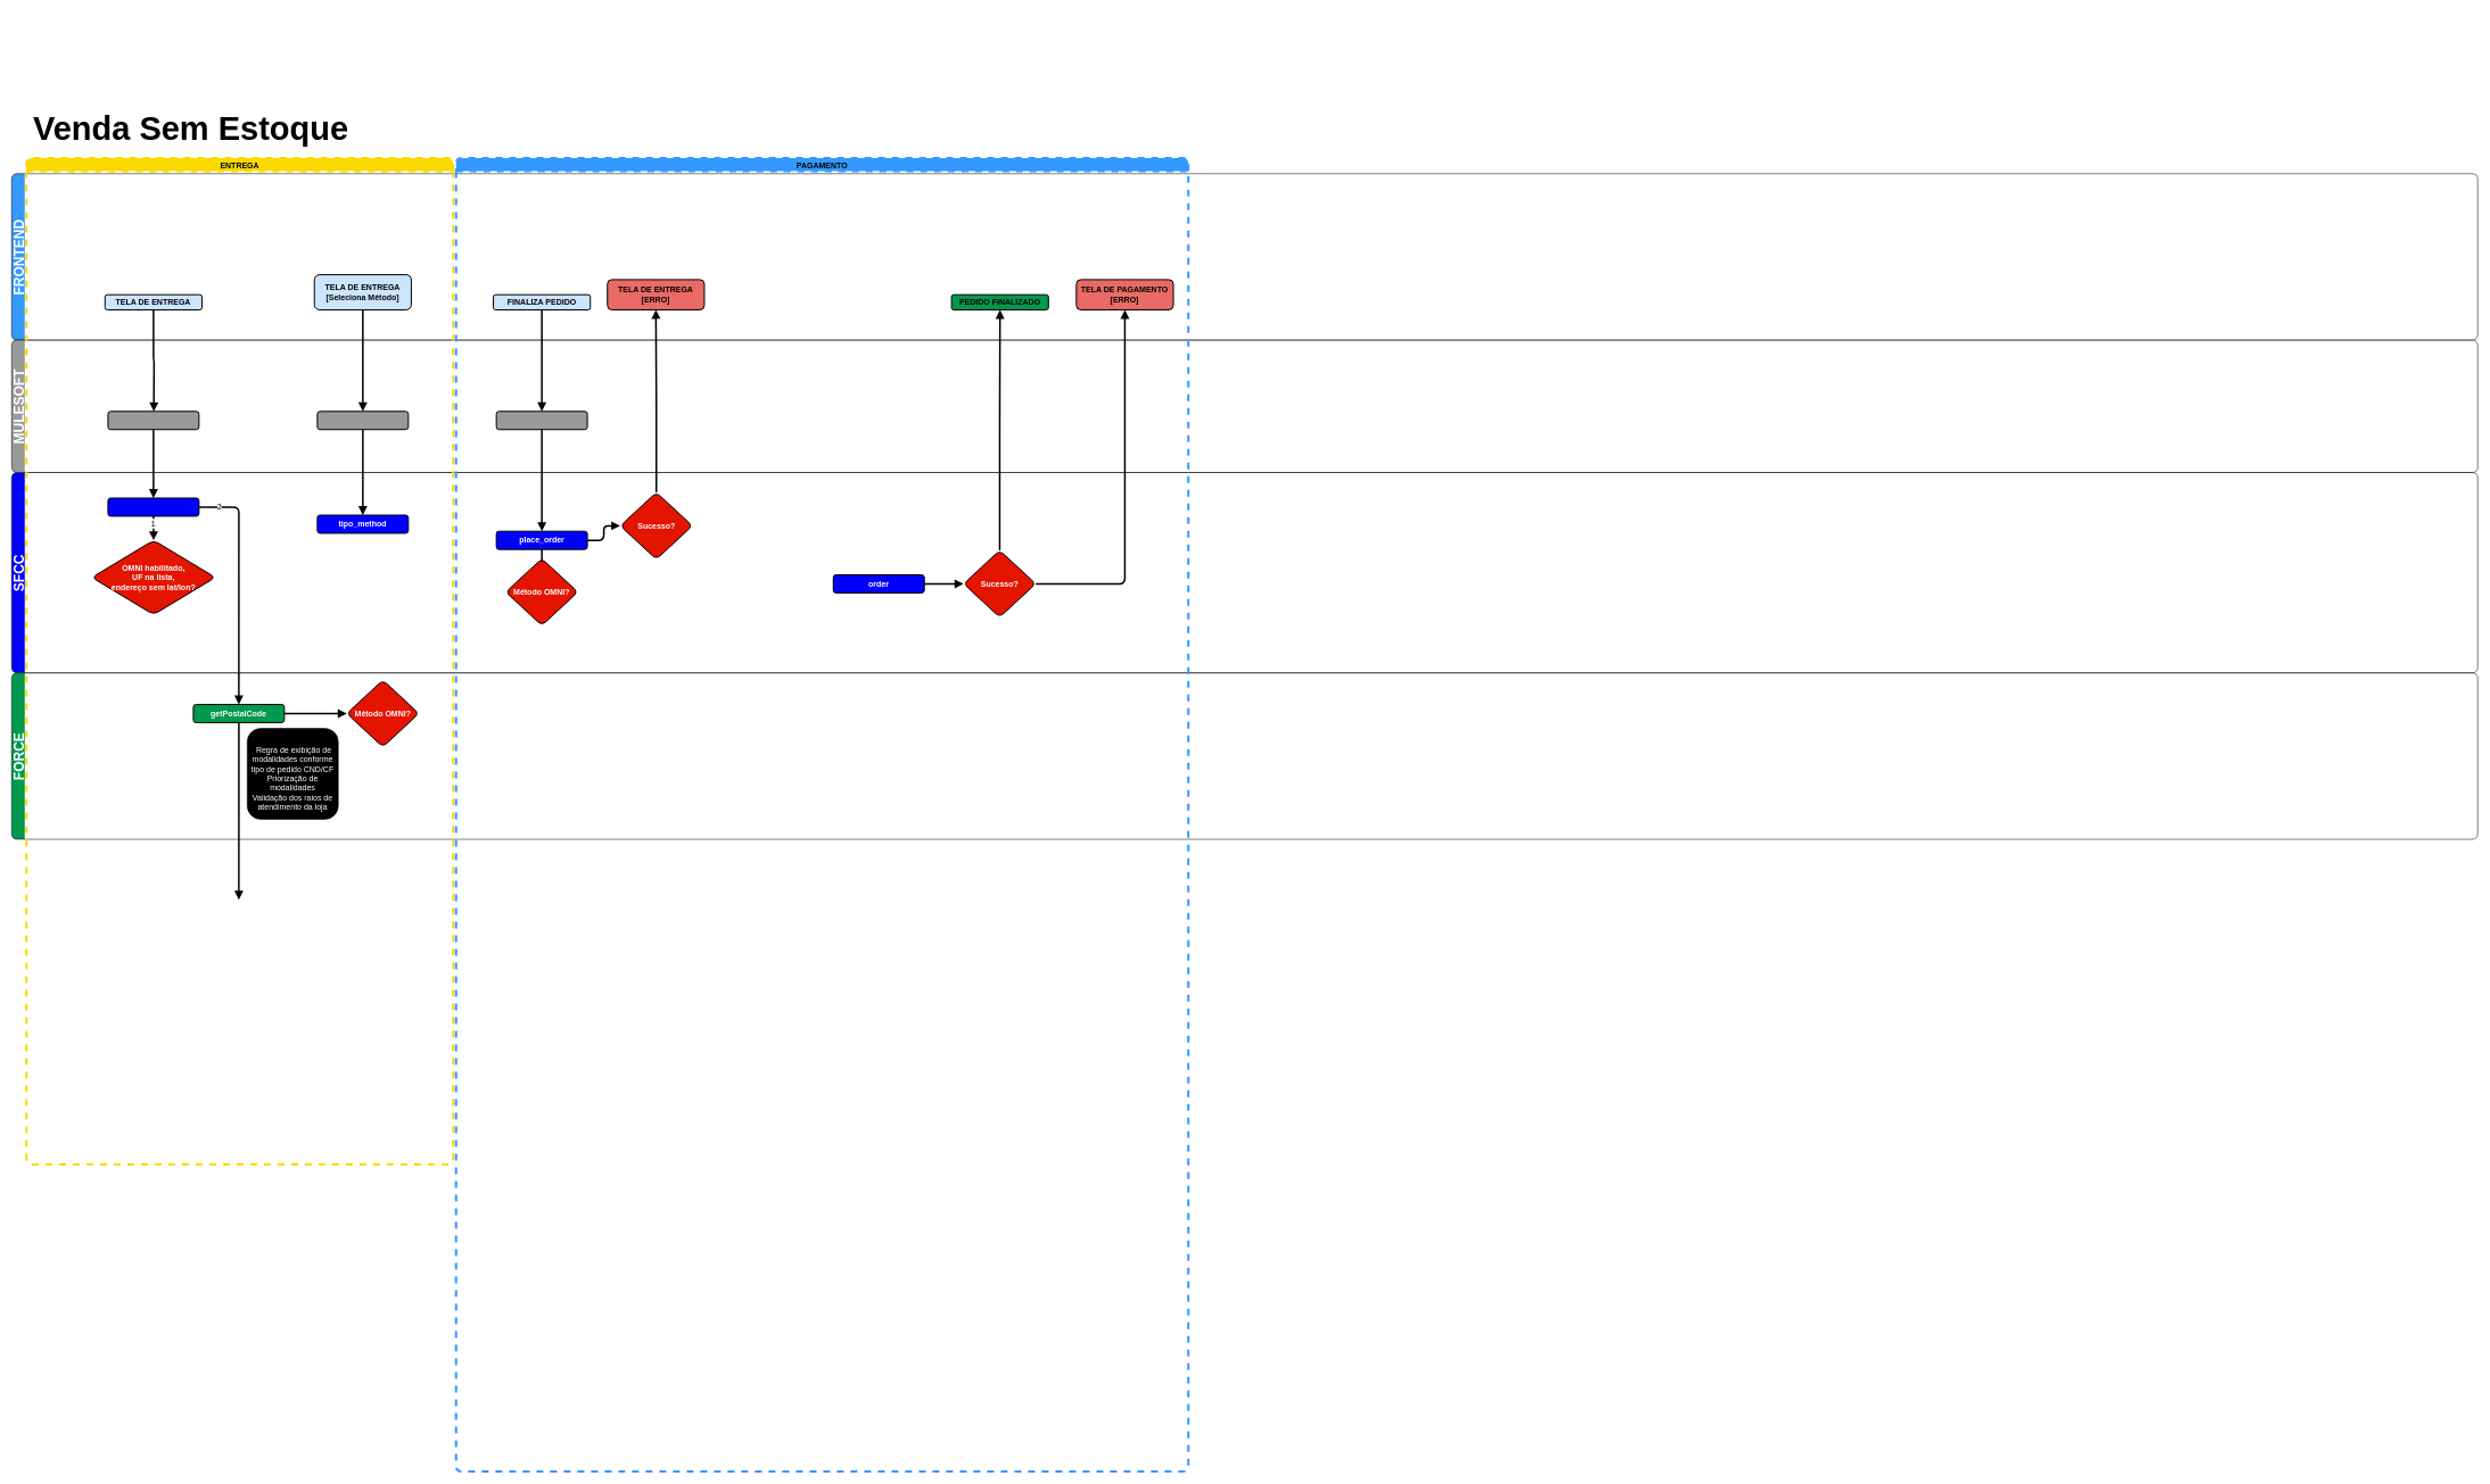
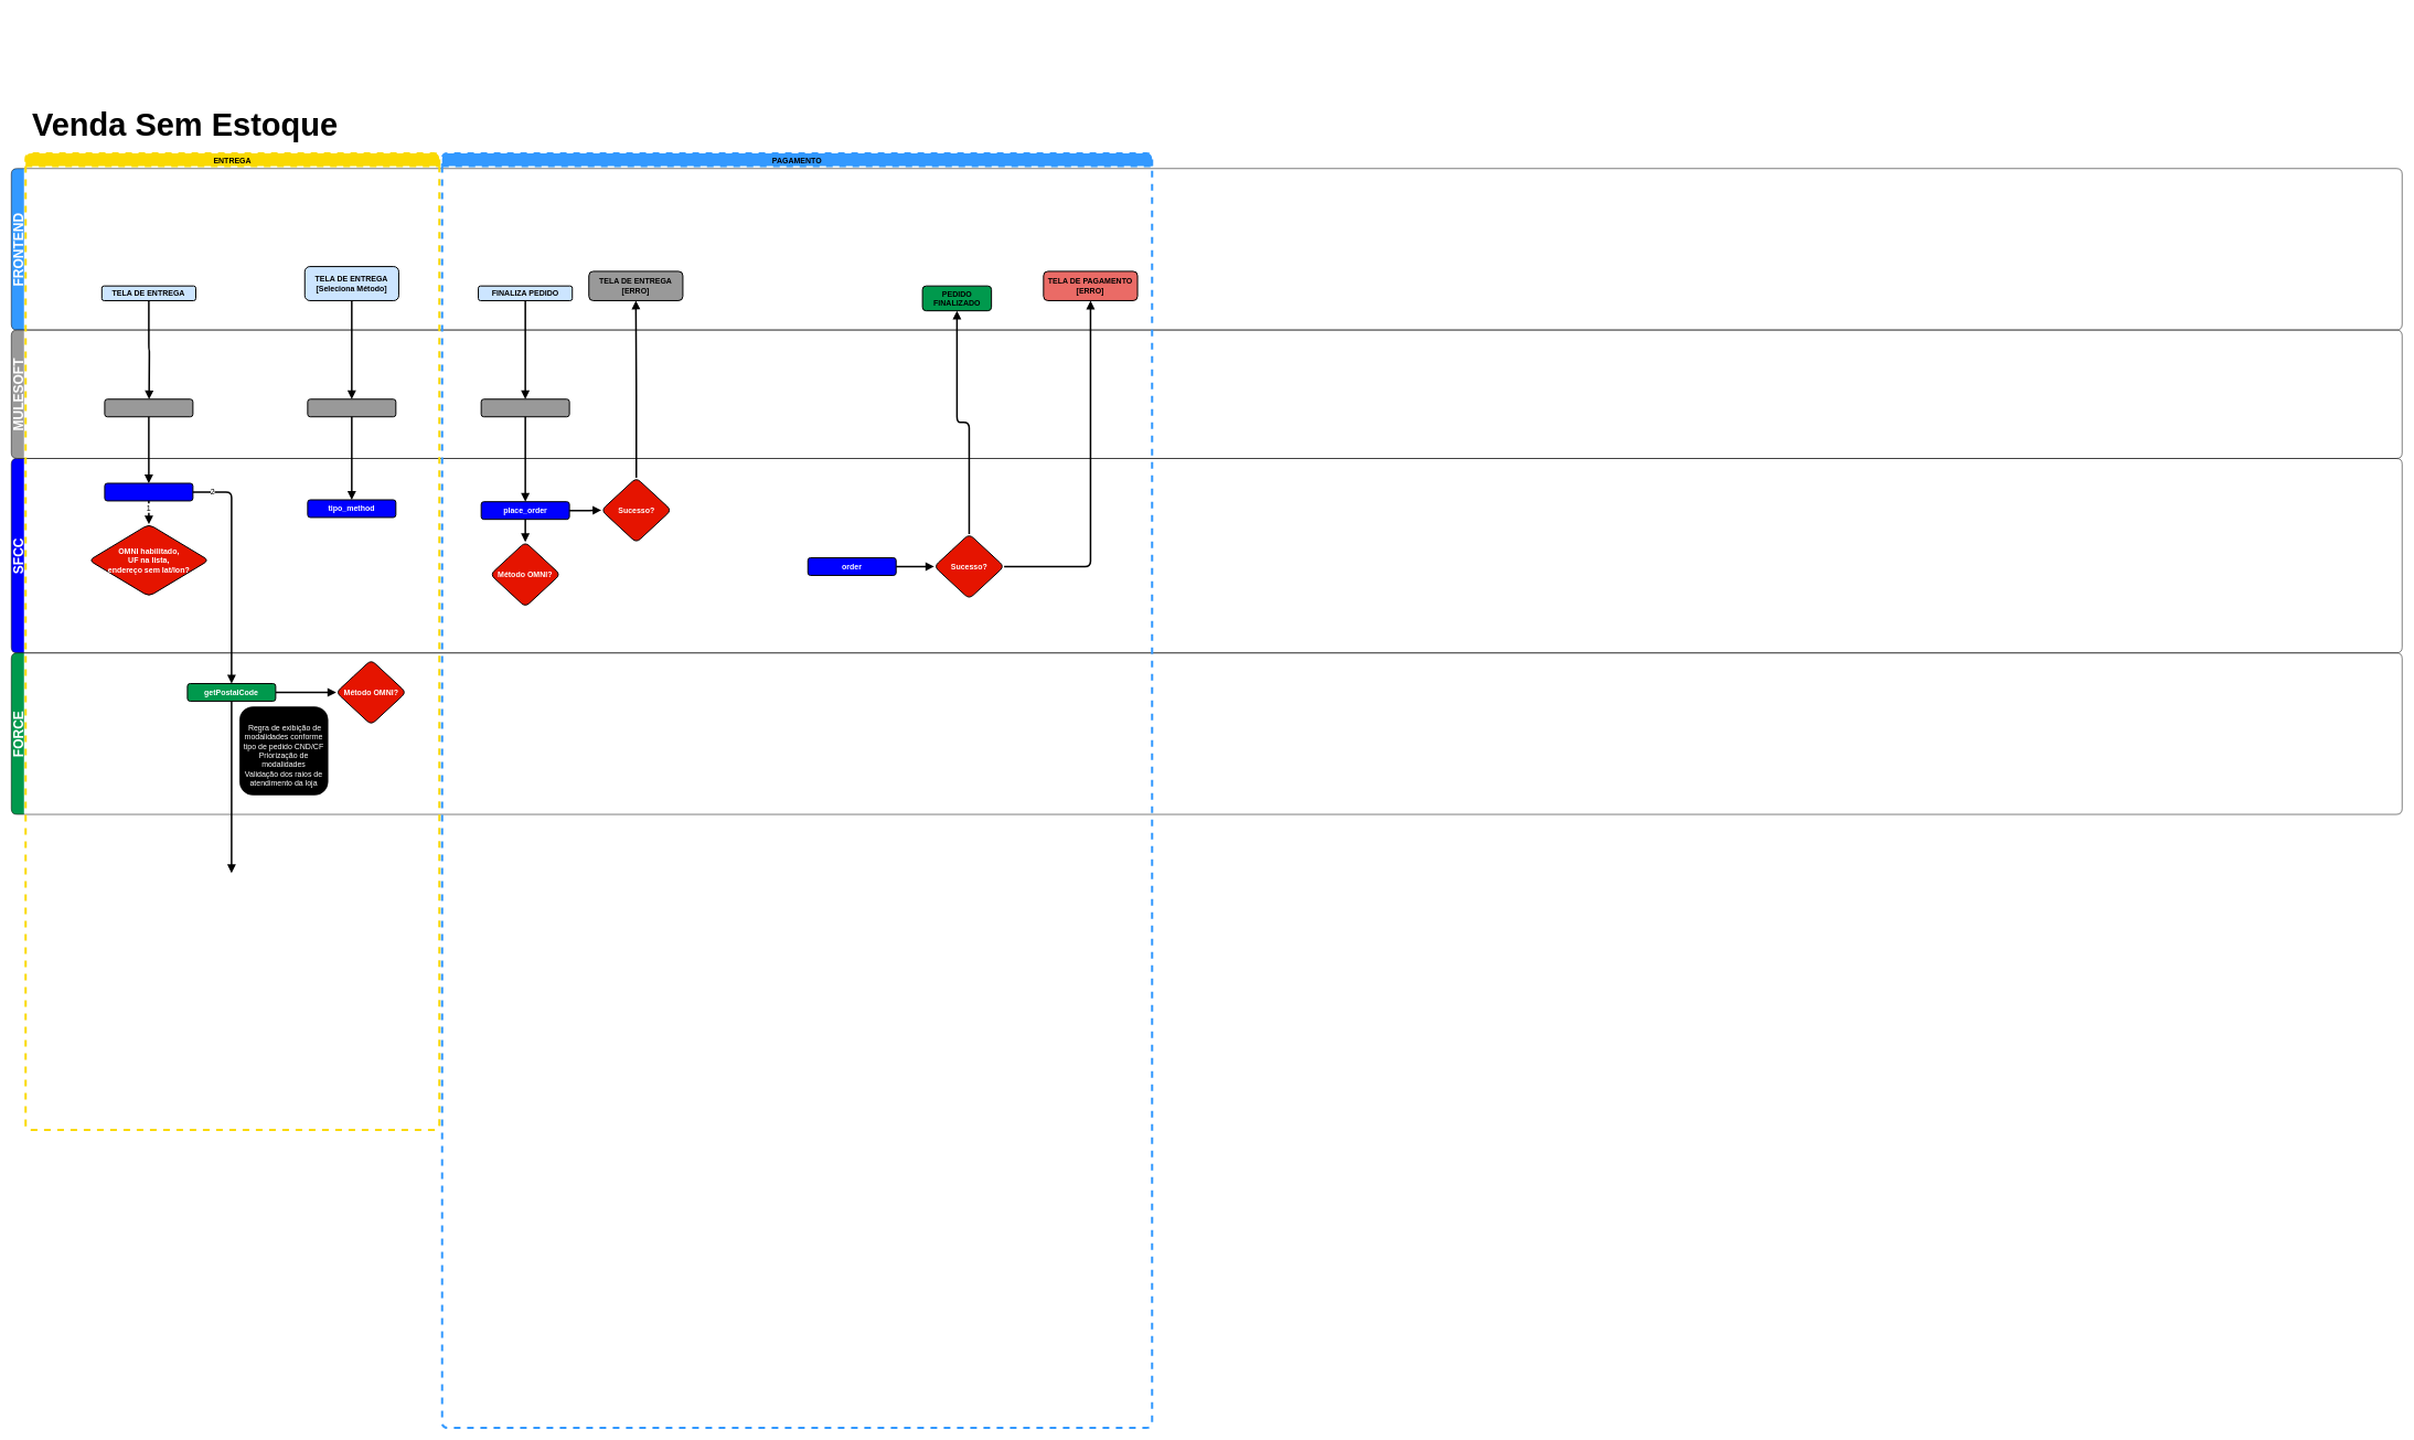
- <mxCell id="8" value="TELA DE ENTREGA&lt;br&gt;[ERRO]" style="rounded=1;whiteSpace=wrap;html=1;labelBackgroundColor=none;fontColor=#000000;fillColor=#EA6B66;strokeColor=default;strokeWidth=2;fontSize=14;fontStyle=1" parent="4" vertex="1"><mxGeometry x="1047" y="186.333" width="170.37" height="53.11" as="geometry" /></mxCell>
+ <mxCell id="8" value="TELA DE ENTREGA&lt;br&gt;[ERRO]" style="rounded=1;whiteSpace=wrap;html=1;labelBackgroundColor=none;fontColor=#000000;fillColor=#999999;strokeColor=default;strokeWidth=2;fontSize=14;fontStyle=1;" parent="4" vertex="1"><mxGeometry x="1047" y="186.333" width="170.37" height="53.11" as="geometry" /></mxCell>
- <mxCell id="43" value="PEDIDO FINALIZADO" style="rounded=1;whiteSpace=wrap;html=1;labelBackgroundColor=none;fontColor=#000000;fillColor=#00994D;strokeColor=default;strokeWidth=2;fontSize=14;fontStyle=1" parent="1" vertex="1"><mxGeometry x="1671.773" y="517.328" width="170.366" height="26.605" as="geometry" /></mxCell>
+ <mxCell id="43" value="PEDIDO FINALIZADO" style="rounded=1;whiteSpace=wrap;html=1;labelBackgroundColor=none;fontColor=#000000;fillColor=#00994D;strokeColor=default;strokeWidth=2;fontSize=14;fontStyle=1" parent="1" vertex="1"><mxGeometry x="1671.773" y="517.328" width="125" height="45" as="geometry" /></mxCell>
- <mxCell id="14" value="place_order" style="rounded=1;whiteSpace=wrap;html=1;fontFamily=Helvetica;fontSize=14;fontColor=#ffffff;align=center;fillColor=#0000FF;strokeColor=default;strokeWidth=2;fontStyle=1" parent="9" vertex="1"><mxGeometry x="851.829" y="103.392" width="159.914" height="31.926" as="geometry" /></mxCell>
+ <mxCell id="14" value="place_order" style="rounded=1;whiteSpace=wrap;html=1;fontFamily=Helvetica;fontSize=14;fontColor=#ffffff;align=center;fillColor=#0000FF;strokeColor=default;strokeWidth=2;fontStyle=1" parent="9" vertex="1"><mxGeometry x="851.829" y="78.392" width="159.914" height="31.926" as="geometry" /></mxCell>
